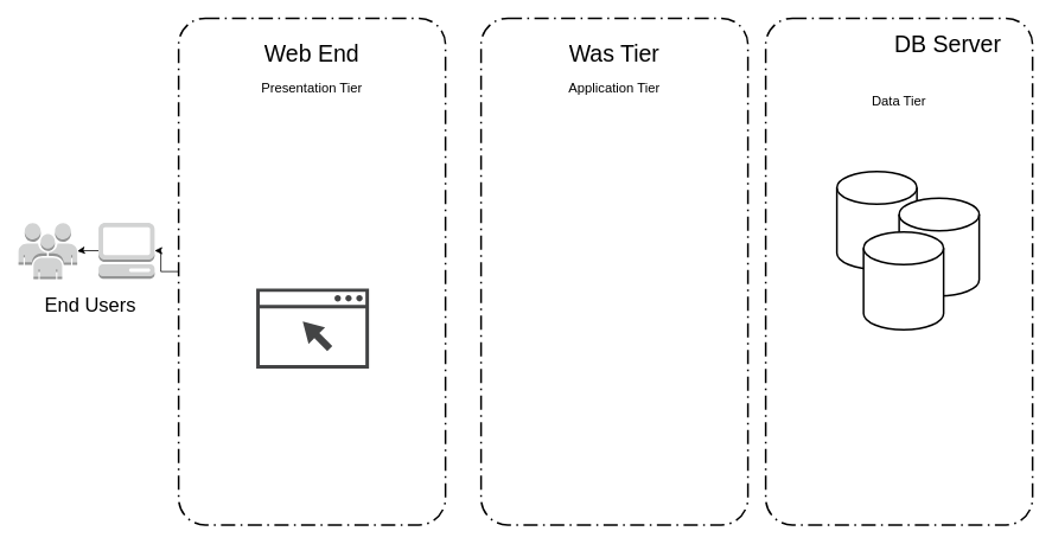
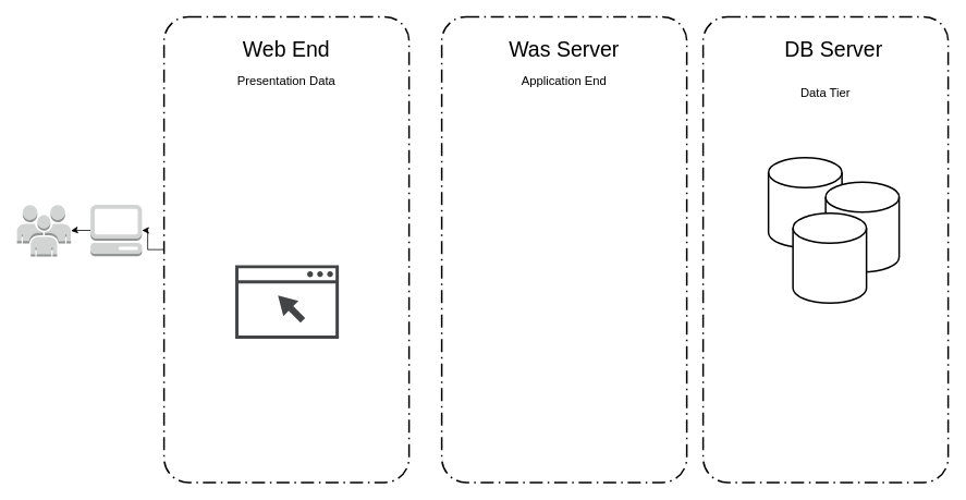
- <mxCell id="18" value="&lt;font style=&quot;font-size: 26px;&quot;&gt;DB Server&lt;/font&gt;" style="text;html=1;strokeColor=none;fillColor=none;align=center;verticalAlign=middle;whiteSpace=wrap;rounded=0;" vertex="1" parent="1"><mxGeometry x="985" y="30" width="160" height="40" as="geometry" /></mxCell>
+ <mxCell id="18" value="&lt;font style=&quot;font-size: 26px;&quot;&gt;DB Server&lt;/font&gt;" style="text;html=1;strokeColor=none;fillColor=none;align=center;verticalAlign=middle;whiteSpace=wrap;rounded=0;" vertex="1" parent="1"><mxGeometry x="940" y="40" width="160" height="40" as="geometry" /></mxCell>
- <mxCell id="17" value="&lt;font style=&quot;font-size: 26px;&quot;&gt;Was Tier&lt;/font&gt;" style="text;html=1;strokeColor=none;fillColor=none;align=center;verticalAlign=middle;whiteSpace=wrap;rounded=0;" vertex="1" parent="1"><mxGeometry x="610" y="40" width="160" height="40" as="geometry" /></mxCell>
+ <mxCell id="17" value="&lt;font style=&quot;font-size: 26px;&quot;&gt;Was Server&lt;/font&gt;" style="text;html=1;strokeColor=none;fillColor=none;align=center;verticalAlign=middle;whiteSpace=wrap;rounded=0;" vertex="1" parent="1"><mxGeometry x="610" y="40" width="160" height="40" as="geometry" /></mxCell>
- <mxCell id="19" value="&lt;font style=&quot;font-size: 15px;&quot;&gt;Presentation Tier&lt;/font&gt;" style="text;html=1;strokeColor=none;fillColor=none;align=center;verticalAlign=middle;whiteSpace=wrap;rounded=0;fontSize=26;" vertex="1" parent="1"><mxGeometry x="280" y="80" width="140" height="30" as="geometry" /></mxCell>
+ <mxCell id="19" value="&lt;font style=&quot;font-size: 15px;&quot;&gt;Presentation Data&lt;/font&gt;" style="text;html=1;strokeColor=none;fillColor=none;align=center;verticalAlign=middle;whiteSpace=wrap;rounded=0;fontSize=26;" vertex="1" parent="1"><mxGeometry x="280" y="80" width="140" height="30" as="geometry" /></mxCell>
- <mxCell id="20" value="&lt;font style=&quot;font-size: 15px;&quot;&gt;Application Tier&lt;/font&gt;" style="text;html=1;strokeColor=none;fillColor=none;align=center;verticalAlign=middle;whiteSpace=wrap;rounded=0;fontSize=26;" vertex="1" parent="1"><mxGeometry x="620" y="80" width="140" height="30" as="geometry" /></mxCell>
+ <mxCell id="20" value="&lt;font style=&quot;font-size: 15px;&quot;&gt;Application End&lt;/font&gt;" style="text;html=1;strokeColor=none;fillColor=none;align=center;verticalAlign=middle;whiteSpace=wrap;rounded=0;fontSize=26;" vertex="1" parent="1"><mxGeometry x="620" y="80" width="140" height="30" as="geometry" /></mxCell>
- <mxCell id="22" value="&lt;font style=&quot;font-size: 22px;&quot;&gt;End Users&lt;/font&gt;" style="text;html=1;strokeColor=none;fillColor=none;align=center;verticalAlign=middle;whiteSpace=wrap;rounded=0;fontSize=15;" vertex="1" parent="1"><mxGeometry x="29" y="324" width="144" height="37" as="geometry" /></mxCell>
